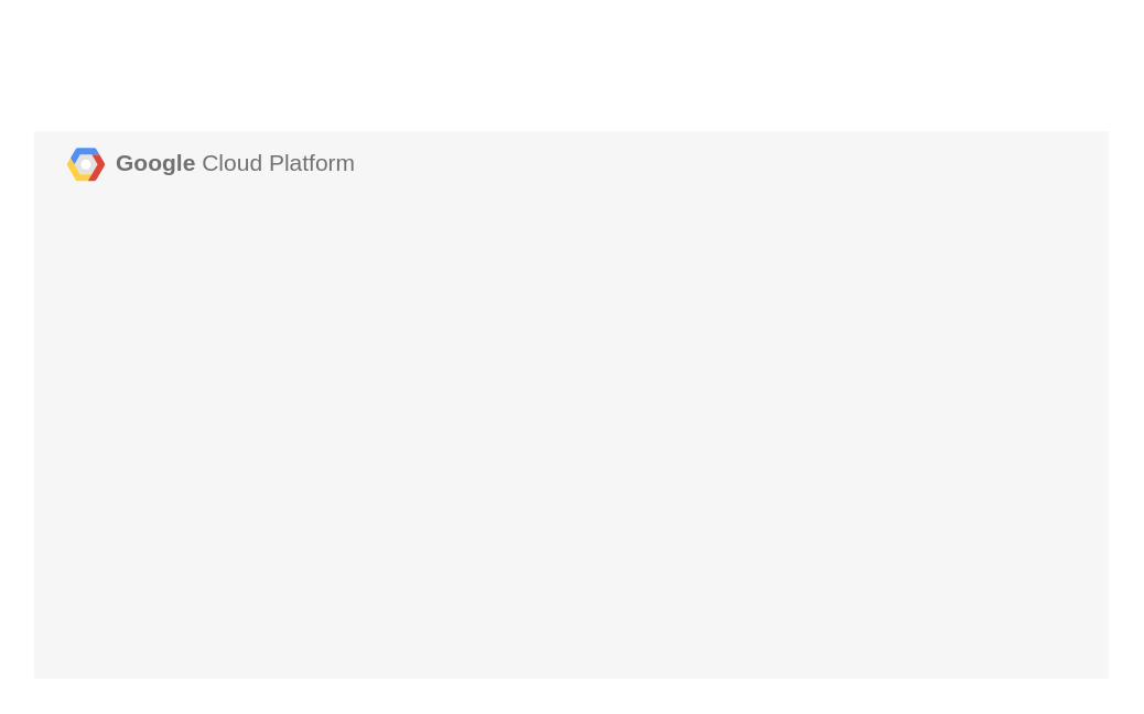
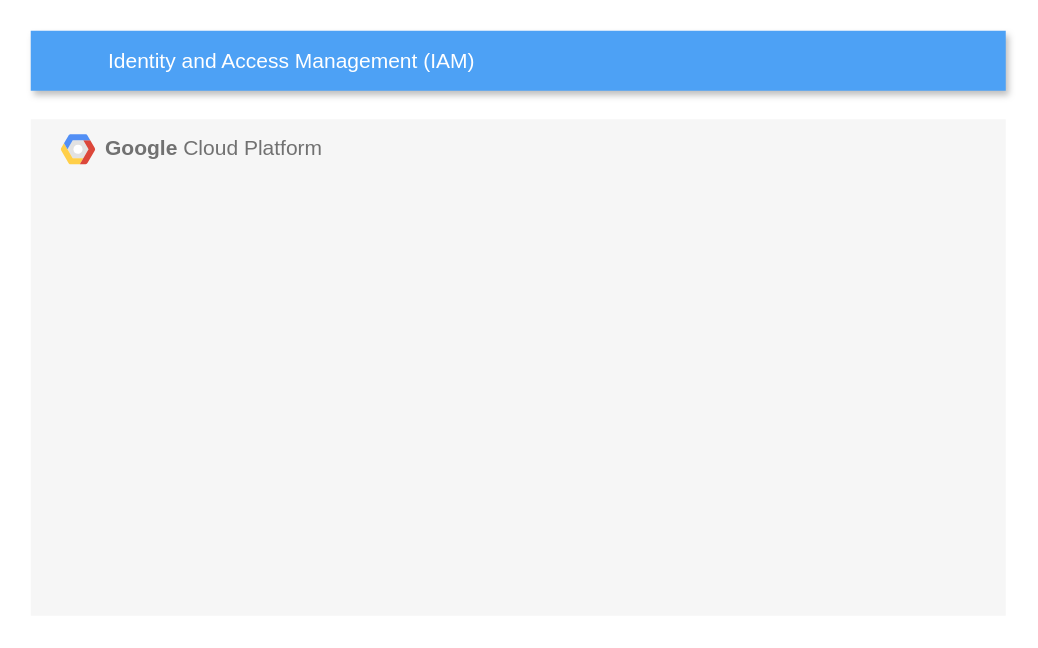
+ <mxCell id="4" value="Identity and Access Management (IAM)" style="fillColor=#4DA1F5;strokeColor=none;shadow=1;gradientColor=none;fontSize=14;align=left;spacingLeft=50;fontColor=#ffffff;html=1;" parent="1" vertex="1"><mxGeometry x="20" y="20" width="650" height="40" as="geometry" /></mxCell>
